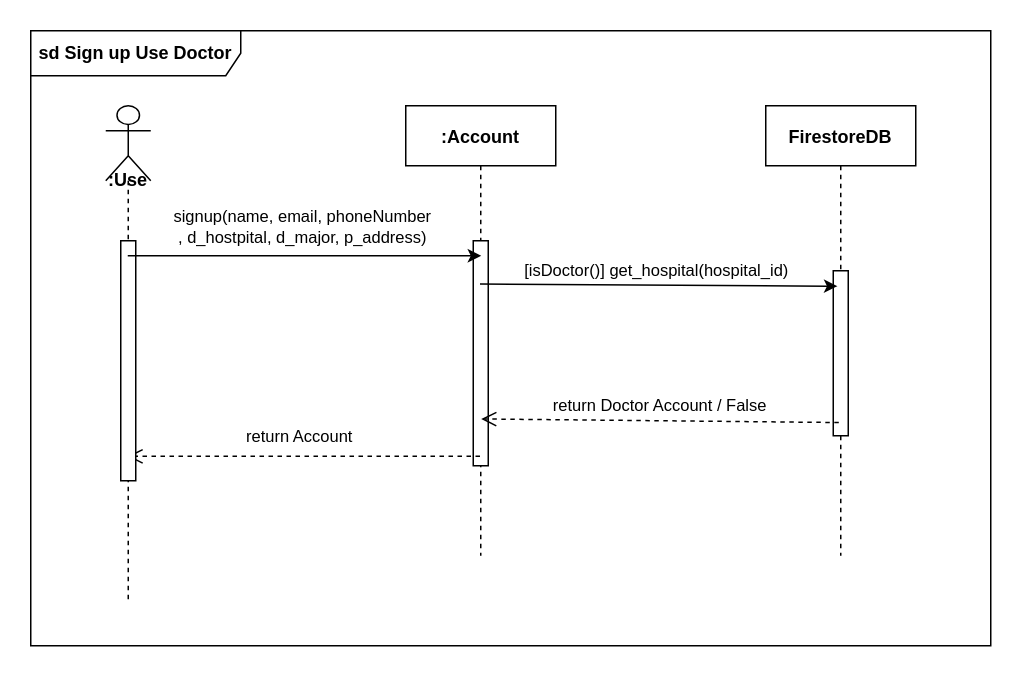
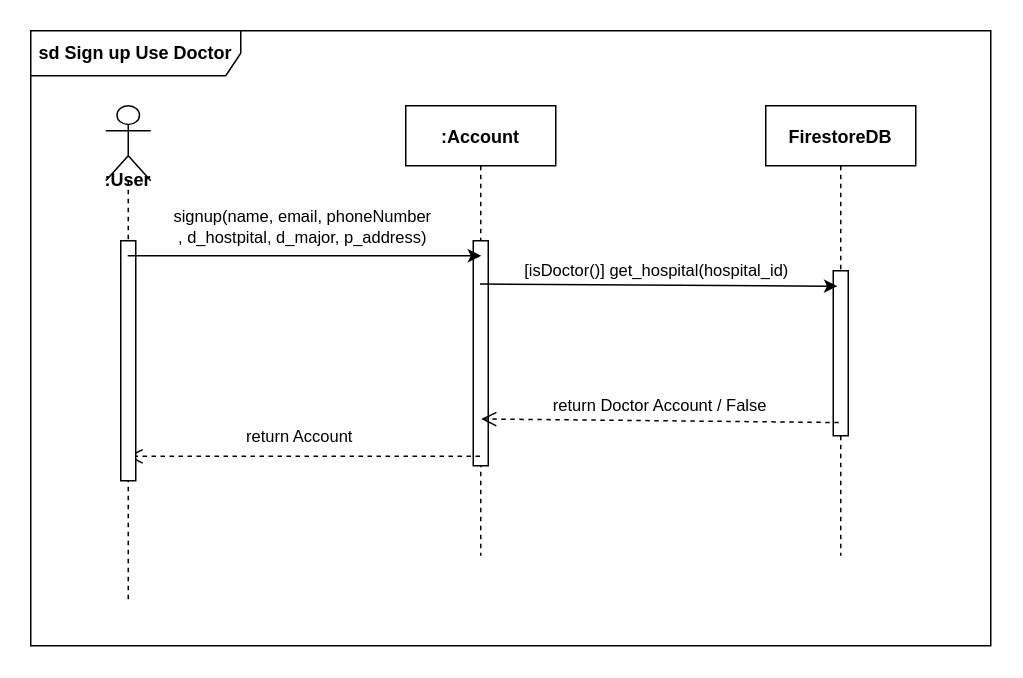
- <mxCell id="9" value="&lt;b&gt;:Use&lt;/b&gt;" style="shape=umlLifeline;participant=umlActor;perimeter=lifelinePerimeter;whiteSpace=wrap;html=1;container=1;collapsible=0;recursiveResize=0;verticalAlign=top;spacingTop=36;outlineConnect=0;size=50;" vertex="1" parent="1"><mxGeometry x="70" y="70" width="30" height="330" as="geometry" /></mxCell>
+ <mxCell id="9" value="&lt;b&gt;:User&lt;/b&gt;" style="shape=umlLifeline;participant=umlActor;perimeter=lifelinePerimeter;whiteSpace=wrap;html=1;container=1;collapsible=0;recursiveResize=0;verticalAlign=top;spacingTop=36;outlineConnect=0;size=50;" vertex="1" parent="1"><mxGeometry x="70" y="70" width="30" height="330" as="geometry" /></mxCell>
